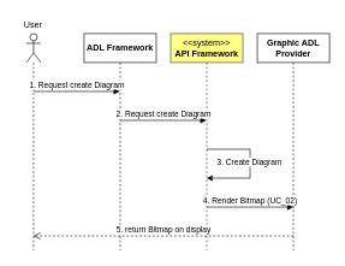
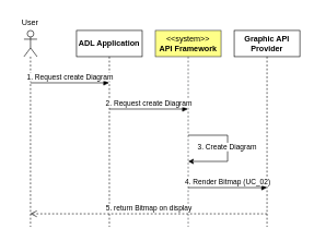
- <mxCell id="3" value="ADL Framework" style="shape=umlLifeline;perimeter=lifelinePerimeter;whiteSpace=wrap;html=1;container=1;dropTarget=0;collapsible=0;recursiveResize=0;outlineConnect=0;portConstraint=eastwest;newEdgeStyle={&quot;curved&quot;:0,&quot;rounded&quot;:0};fontStyle=1" vertex="1" parent="1"><mxGeometry x="116" y="46" width="100" height="300" as="geometry" /></mxCell>
+ <mxCell id="3" value="ADL Application" style="shape=umlLifeline;perimeter=lifelinePerimeter;whiteSpace=wrap;html=1;container=1;dropTarget=0;collapsible=0;recursiveResize=0;outlineConnect=0;portConstraint=eastwest;newEdgeStyle={&quot;curved&quot;:0,&quot;rounded&quot;:0};fontStyle=1" vertex="1" parent="1"><mxGeometry x="116" y="46" width="100" height="300" as="geometry" /></mxCell>
- <mxCell id="5" value="&lt;b&gt;Graphic ADL Provider&lt;/b&gt;" style="shape=umlLifeline;perimeter=lifelinePerimeter;whiteSpace=wrap;html=1;container=1;dropTarget=0;collapsible=0;recursiveResize=0;outlineConnect=0;portConstraint=eastwest;newEdgeStyle={&quot;curved&quot;:0,&quot;rounded&quot;:0};" vertex="1" parent="1"><mxGeometry x="356" y="46" width="100" height="300" as="geometry" /></mxCell>
+ <mxCell id="5" value="&lt;b&gt;Graphic API Provider&lt;/b&gt;" style="shape=umlLifeline;perimeter=lifelinePerimeter;whiteSpace=wrap;html=1;container=1;dropTarget=0;collapsible=0;recursiveResize=0;outlineConnect=0;portConstraint=eastwest;newEdgeStyle={&quot;curved&quot;:0,&quot;rounded&quot;:0};" vertex="1" parent="1"><mxGeometry x="356" y="46" width="100" height="300" as="geometry" /></mxCell>
